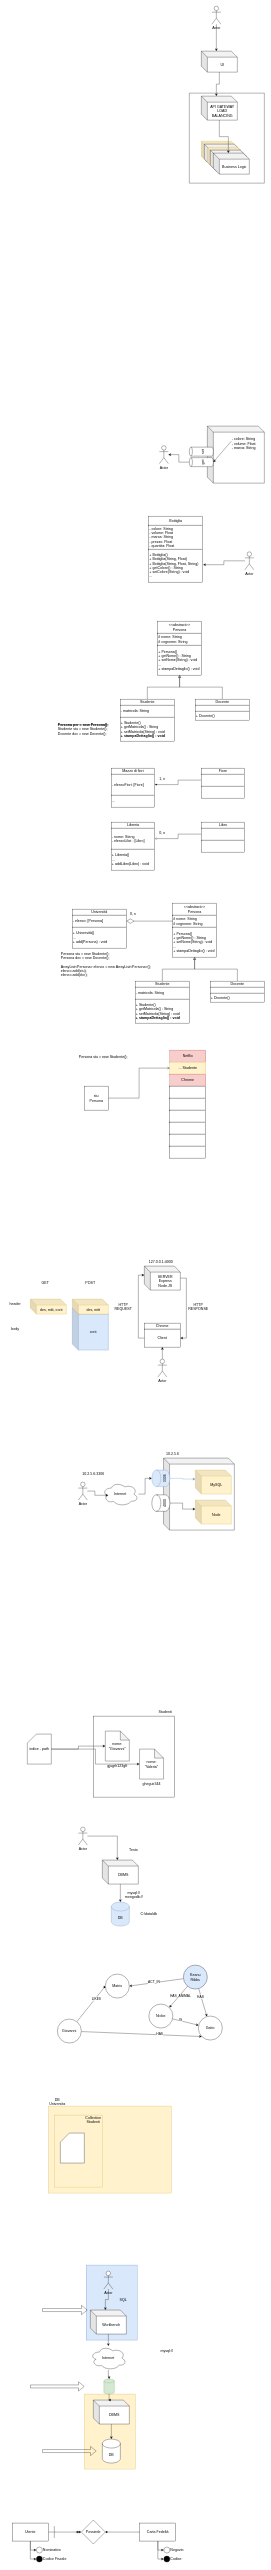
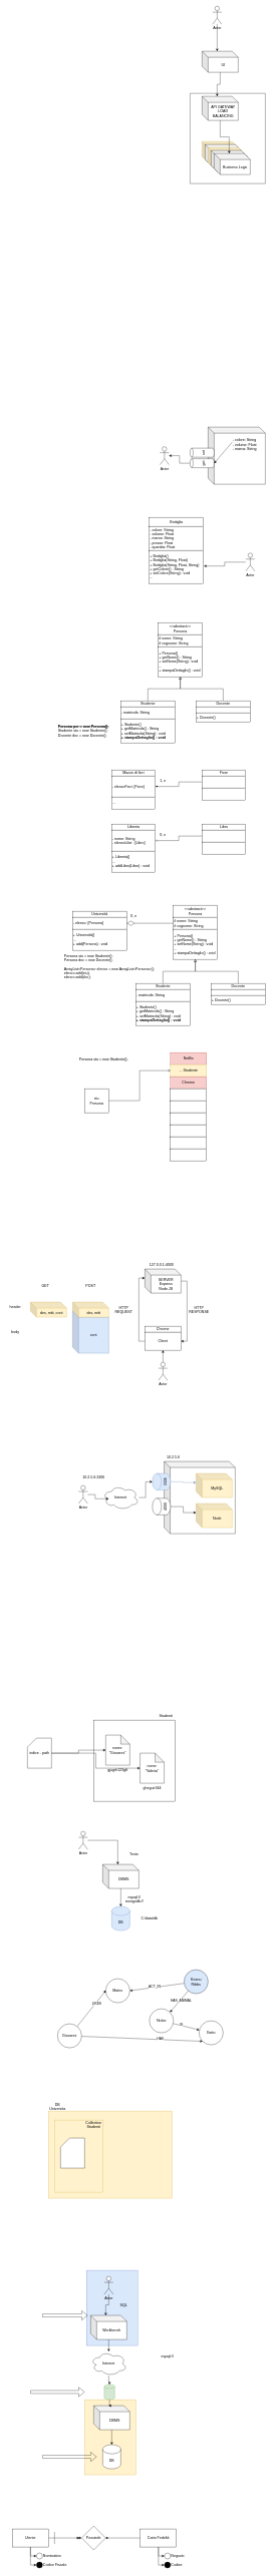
- <mxCell id="73" value="Persona stu = new Studente();&lt;div&gt;Persona doc = new Docente();&lt;/div&gt;&lt;div&gt;&lt;br&gt;&lt;/div&gt;&lt;div&gt;ArrayList&amp;lt;Persona&amp;gt; elenco = new ArrayList&amp;lt;Persona&amp;gt;();&lt;/div&gt;&lt;div&gt;elenco.add(stu);&lt;/div&gt;&lt;div&gt;elenco.add(doc);&lt;/div&gt;" style="text;html=1;align=left;verticalAlign=middle;whiteSpace=wrap;rounded=0;" parent="1" vertex="1"><mxGeometry x="200" y="3180" width="320" height="70" as="geometry" /></mxCell>
+ <mxCell id="73" value="Persona stu = new Studente();&lt;div&gt;Persona doc = new Docente();&lt;/div&gt;&lt;div&gt;&lt;br&gt;&lt;/div&gt;&lt;div&gt;ArrayList&amp;lt;Persona&amp;gt; elenco = new ArrayList&amp;lt;Persona&amp;gt;();&lt;/div&gt;&lt;div&gt;elenco.add(stu);&lt;/div&gt;&lt;div&gt;elenco.add(doc);&lt;/div&gt;" style="text;html=1;align=left;verticalAlign=middle;whiteSpace=wrap;rounded=0;" parent="1" vertex="1"><mxGeometry x="210" y="3180" width="320" height="70" as="geometry" /></mxCell>
- <mxCell id="129" style="rounded=0;orthogonalLoop=1;jettySize=auto;html=1;" parent="1" source="131" target="136" edge="1"><mxGeometry relative="1" as="geometry" /></mxCell>
- <mxCell id="130" value="HAS" style="edgeLabel;html=1;align=center;verticalAlign=middle;resizable=0;points=[];" parent="129" vertex="1" connectable="0"><mxGeometry x="-0.45" y="-2" relative="1" as="geometry"><mxPoint as="offset" /></mxGeometry></mxCell>
